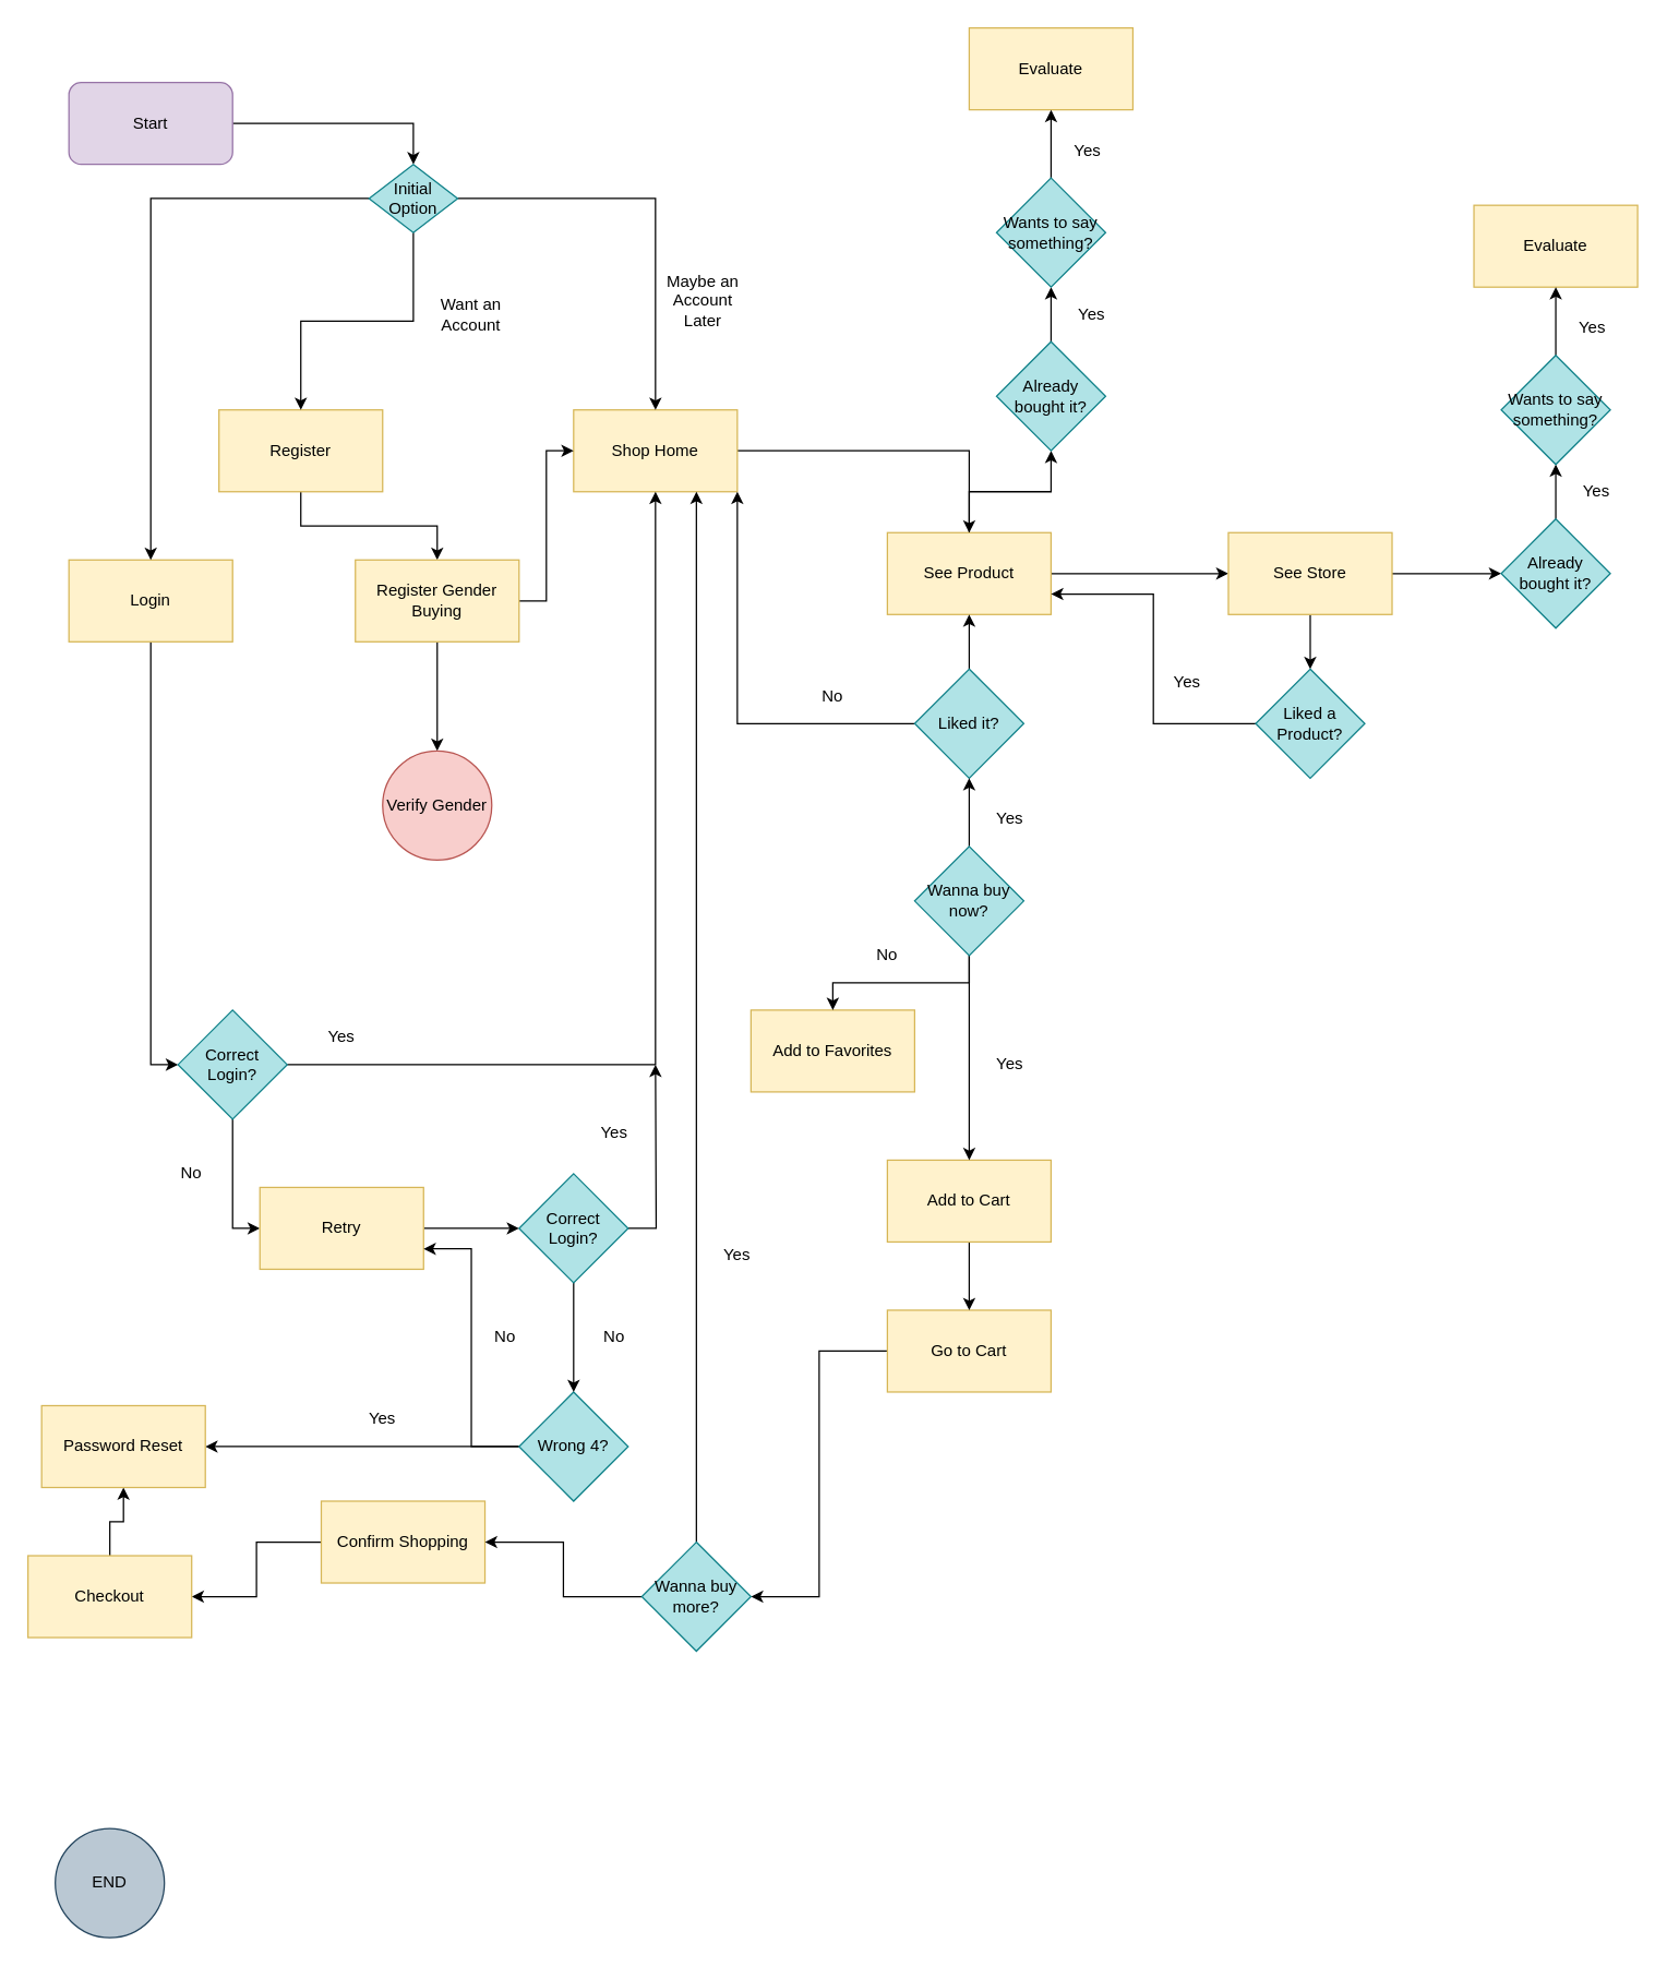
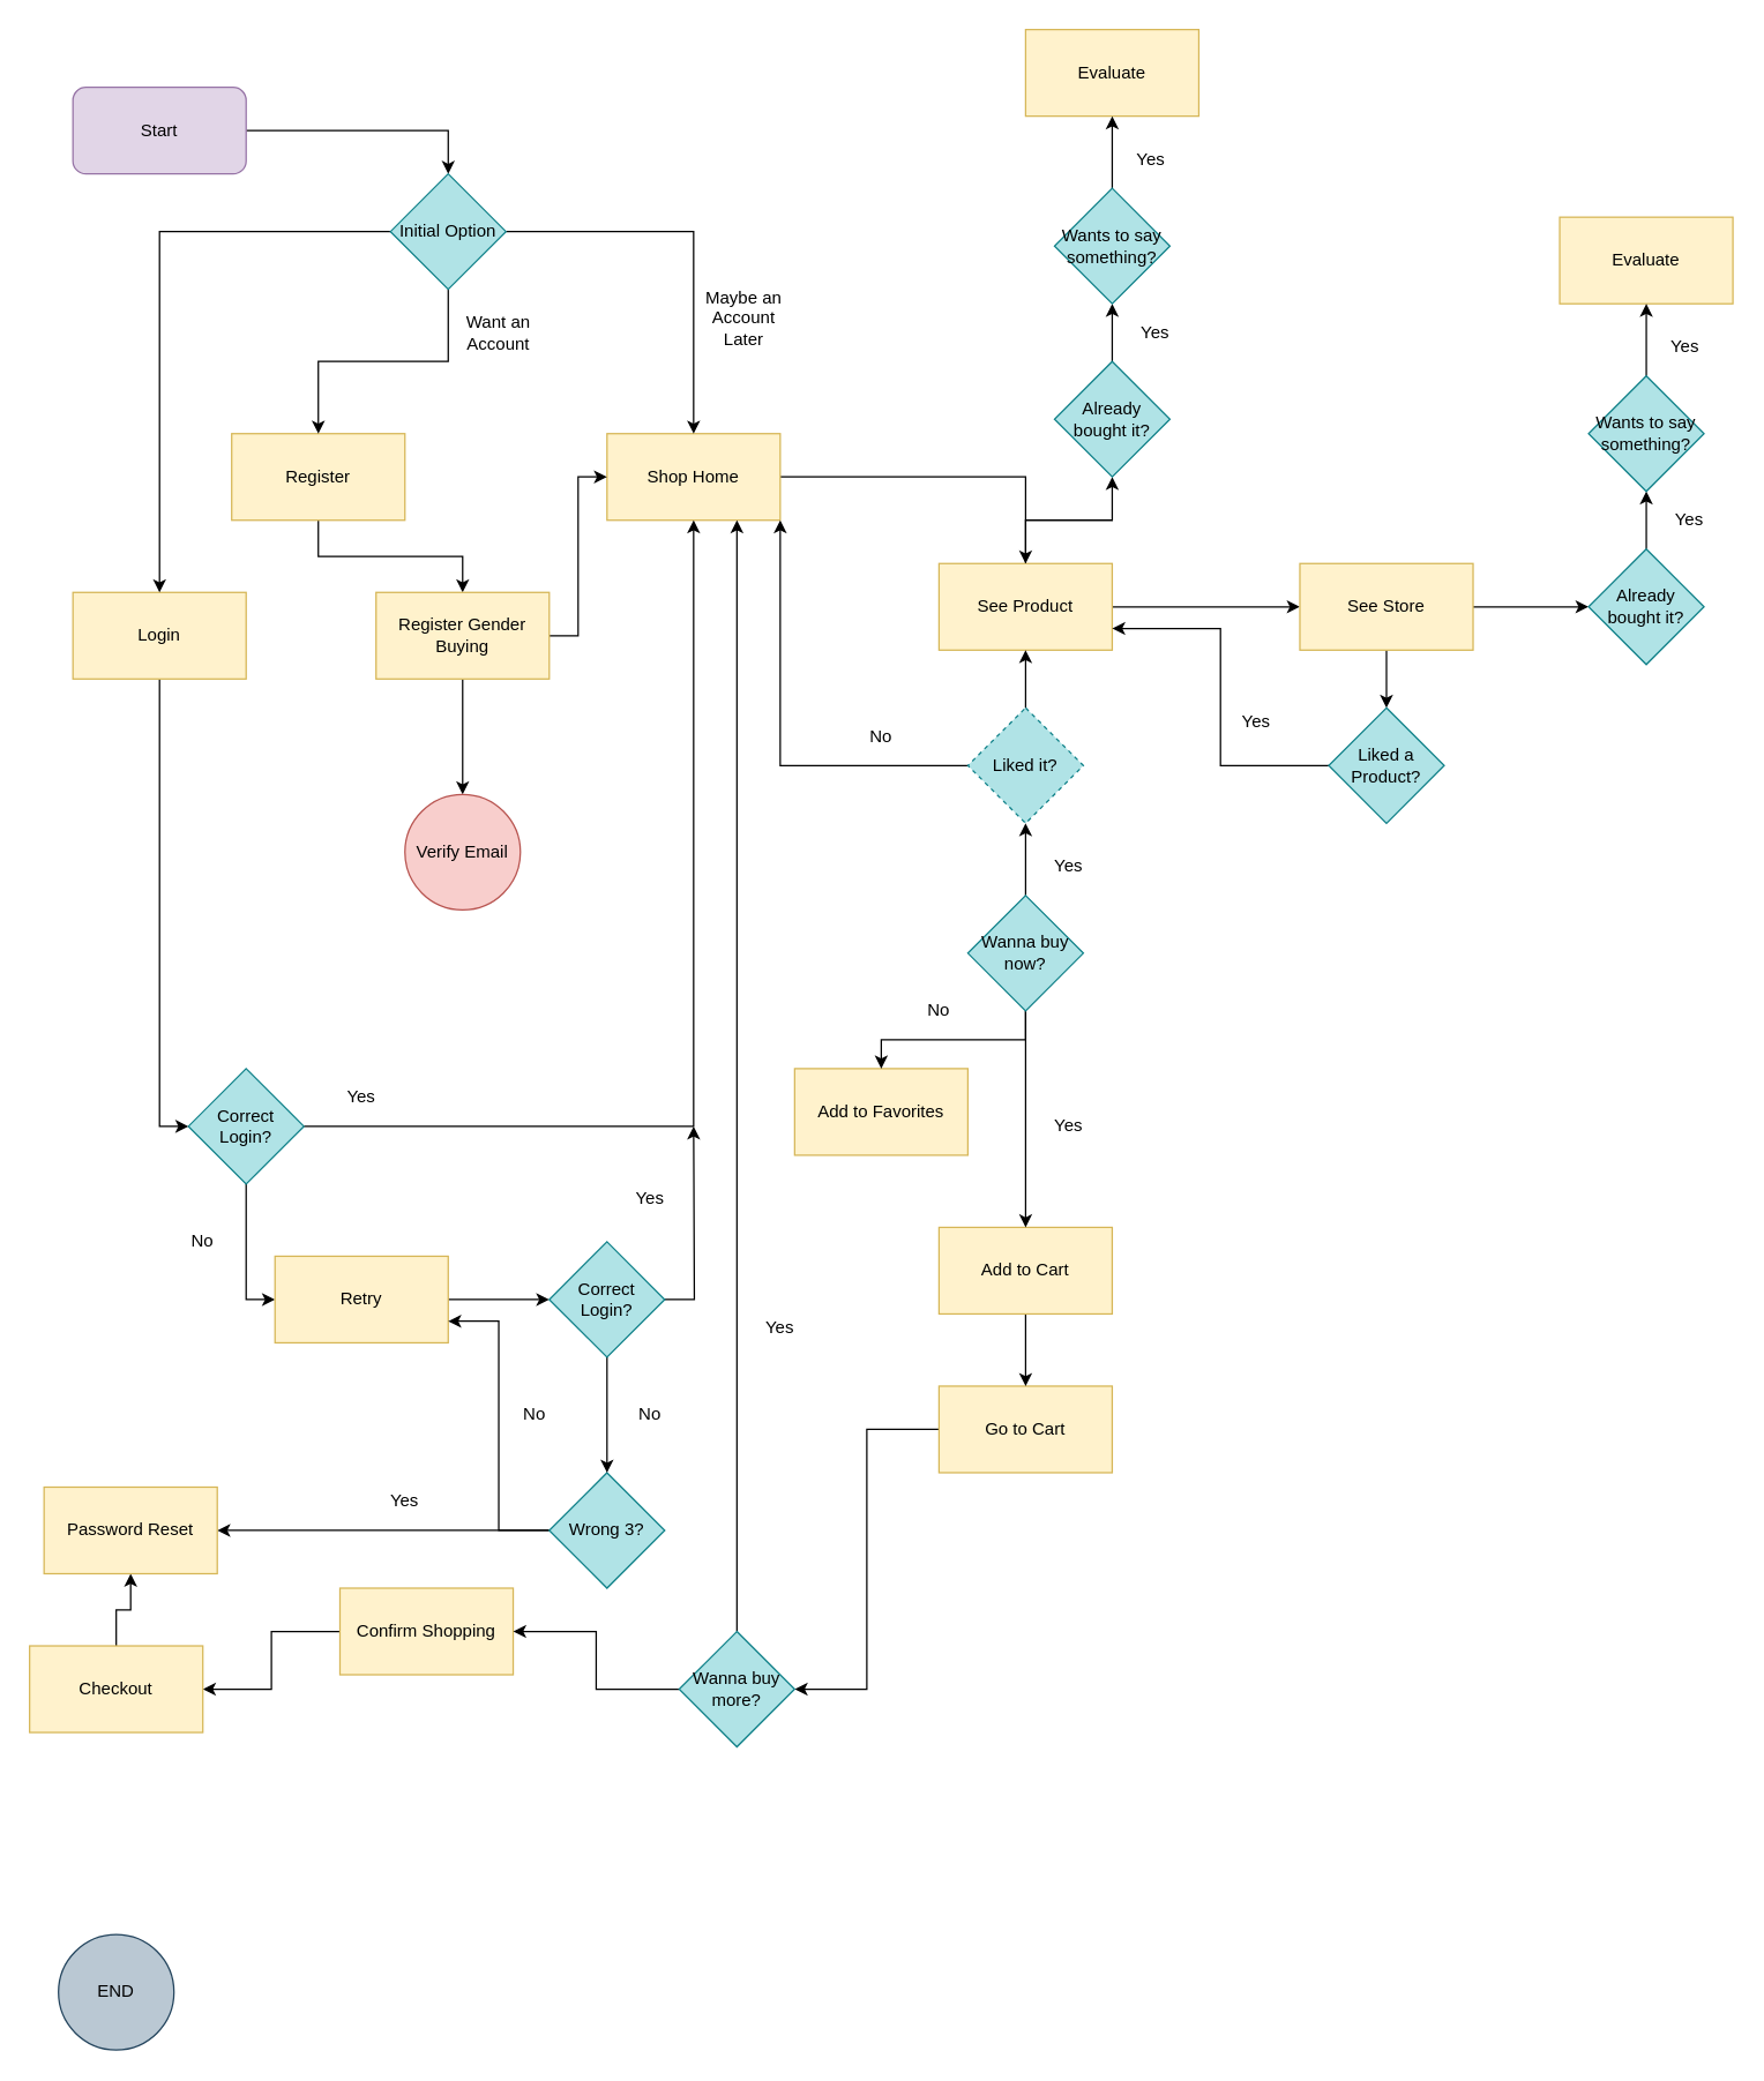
- <mxCell id="36" value="Initial Option" style="rhombus;whiteSpace=wrap;html=1;fillColor=#b0e3e6;strokeColor=#0e8088;" vertex="1" parent="1"><mxGeometry x="270" y="120" width="65" height="50" as="geometry" /></mxCell>
+ <mxCell id="36" value="Initial Option" style="rhombus;whiteSpace=wrap;html=1;fillColor=#b0e3e6;strokeColor=#0e8088;" vertex="1" parent="1"><mxGeometry x="270" y="120" width="80" height="80" as="geometry" /></mxCell>
- <mxCell id="32" value="Liked it?" style="rhombus;whiteSpace=wrap;html=1;fillColor=#b0e3e6;strokeColor=#0e8088;" vertex="1" parent="1"><mxGeometry x="670" y="490" width="80" height="80" as="geometry" /></mxCell>
+ <mxCell id="32" value="Liked it?" style="rhombus;whiteSpace=wrap;html=1;fillColor=#b0e3e6;strokeColor=#0e8088;dashed=1;" vertex="1" parent="1"><mxGeometry x="670" y="490" width="80" height="80" as="geometry" /></mxCell>
- <mxCell id="59" value="Verify Gender" style="ellipse;whiteSpace=wrap;html=1;aspect=fixed;fillColor=#f8cecc;strokeColor=#b85450;" vertex="1" parent="1"><mxGeometry x="280" y="550" width="80" height="80" as="geometry" /></mxCell>
+ <mxCell id="59" value="Verify Email" style="ellipse;whiteSpace=wrap;html=1;aspect=fixed;fillColor=#f8cecc;strokeColor=#b85450;" vertex="1" parent="1"><mxGeometry x="280" y="550" width="80" height="80" as="geometry" /></mxCell>
- <mxCell id="28" value="Wrong 4?" style="rhombus;whiteSpace=wrap;html=1;fillColor=#b0e3e6;strokeColor=#0e8088;" vertex="1" parent="1"><mxGeometry x="380" y="1020" width="80" height="80" as="geometry" /></mxCell>
+ <mxCell id="28" value="Wrong 3?" style="rhombus;whiteSpace=wrap;html=1;fillColor=#b0e3e6;strokeColor=#0e8088;" vertex="1" parent="1"><mxGeometry x="380" y="1020" width="80" height="80" as="geometry" /></mxCell>
